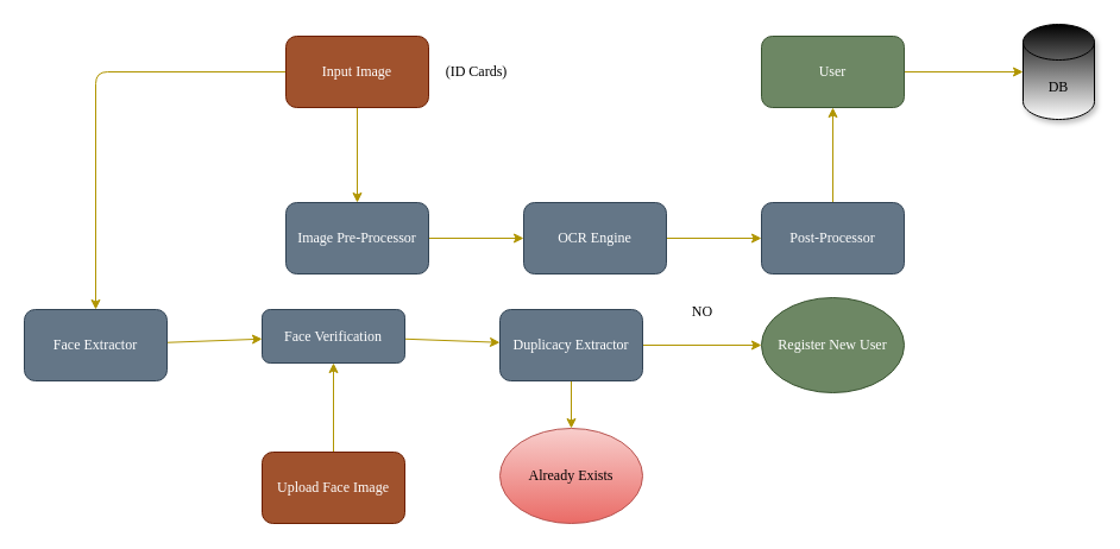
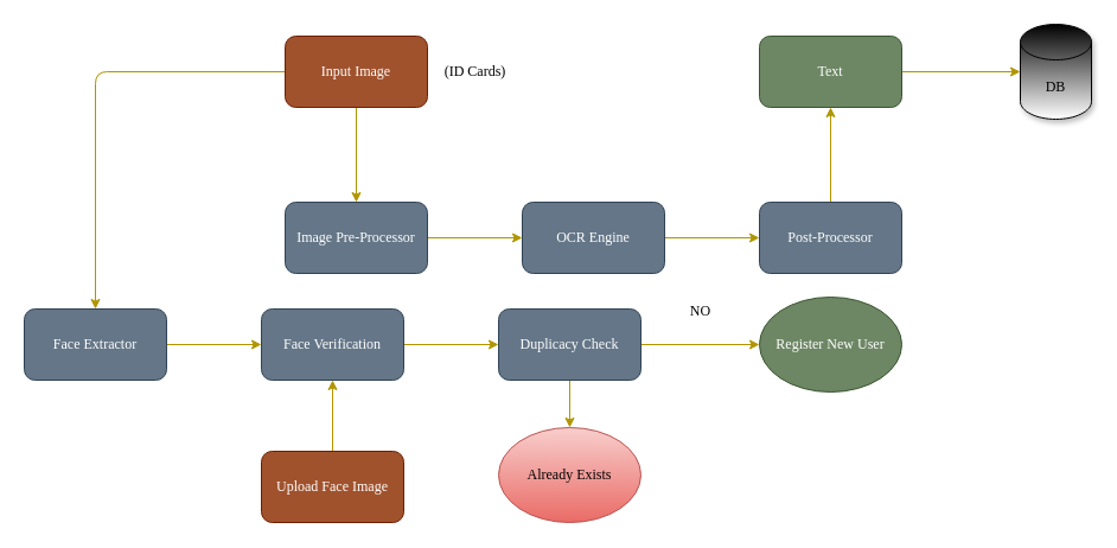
- <mxCell id="12" value="&lt;font face=&quot;Comic Sans MS&quot;&gt;User&lt;/font&gt;" style="rounded=1;whiteSpace=wrap;html=1;fillColor=#6d8764;fontColor=#ffffff;strokeColor=#3A5431;" parent="1" vertex="1"><mxGeometry x="640" y="30" width="120" height="60" as="geometry" /></mxCell>
+ <mxCell id="12" value="&lt;font face=&quot;Comic Sans MS&quot;&gt;Text&lt;/font&gt;" style="rounded=1;whiteSpace=wrap;html=1;fillColor=#6d8764;fontColor=#ffffff;strokeColor=#3A5431;" parent="1" vertex="1"><mxGeometry x="640" y="30" width="120" height="60" as="geometry" /></mxCell>
- <mxCell id="17" value="&lt;font face=&quot;Comic Sans MS&quot;&gt;Face Verification&lt;/font&gt;" style="rounded=1;whiteSpace=wrap;html=1;fillColor=#647687;fontColor=#ffffff;strokeColor=#314354;" parent="1" vertex="1"><mxGeometry x="220" y="260" width="120" height="45" as="geometry" /></mxCell>
+ <mxCell id="17" value="&lt;font face=&quot;Comic Sans MS&quot;&gt;Face Verification&lt;/font&gt;" style="rounded=1;whiteSpace=wrap;html=1;fillColor=#647687;fontColor=#ffffff;strokeColor=#314354;" parent="1" vertex="1"><mxGeometry x="220" y="260" width="120" height="60" as="geometry" /></mxCell>
- <mxCell id="22" value="&lt;font face=&quot;Comic Sans MS&quot;&gt;Duplicacy Extractor&lt;/font&gt;" style="rounded=1;whiteSpace=wrap;html=1;fillColor=#647687;fontColor=#ffffff;strokeColor=#314354;" parent="1" vertex="1"><mxGeometry x="420" y="260" width="120" height="60" as="geometry" /></mxCell>
+ <mxCell id="22" value="&lt;font face=&quot;Comic Sans MS&quot;&gt;Duplicacy Check&lt;/font&gt;" style="rounded=1;whiteSpace=wrap;html=1;fillColor=#647687;fontColor=#ffffff;strokeColor=#314354;" parent="1" vertex="1"><mxGeometry x="420" y="260" width="120" height="60" as="geometry" /></mxCell>
